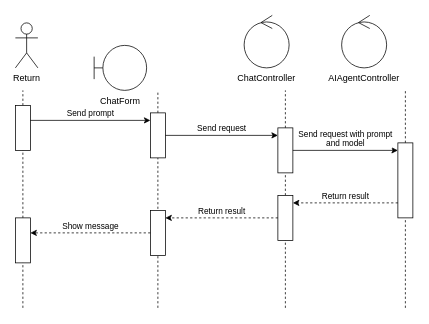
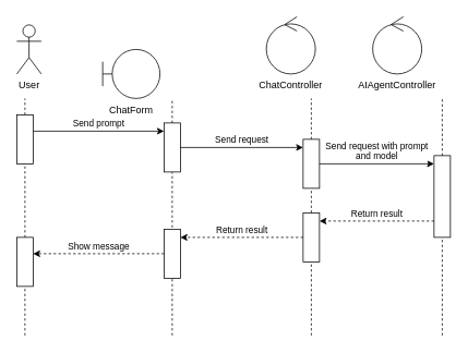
- <mxCell id="2" value="Return" style="shape=umlActor;verticalLabelPosition=bottom;verticalAlign=top;html=1;outlineConnect=0;" vertex="1" parent="1"><mxGeometry x="20" y="30" width="30" height="60" as="geometry" /></mxCell>
+ <mxCell id="2" value="User" style="shape=umlActor;verticalLabelPosition=bottom;verticalAlign=top;html=1;outlineConnect=0;" vertex="1" parent="1"><mxGeometry x="20" y="30" width="30" height="60" as="geometry" /></mxCell>
